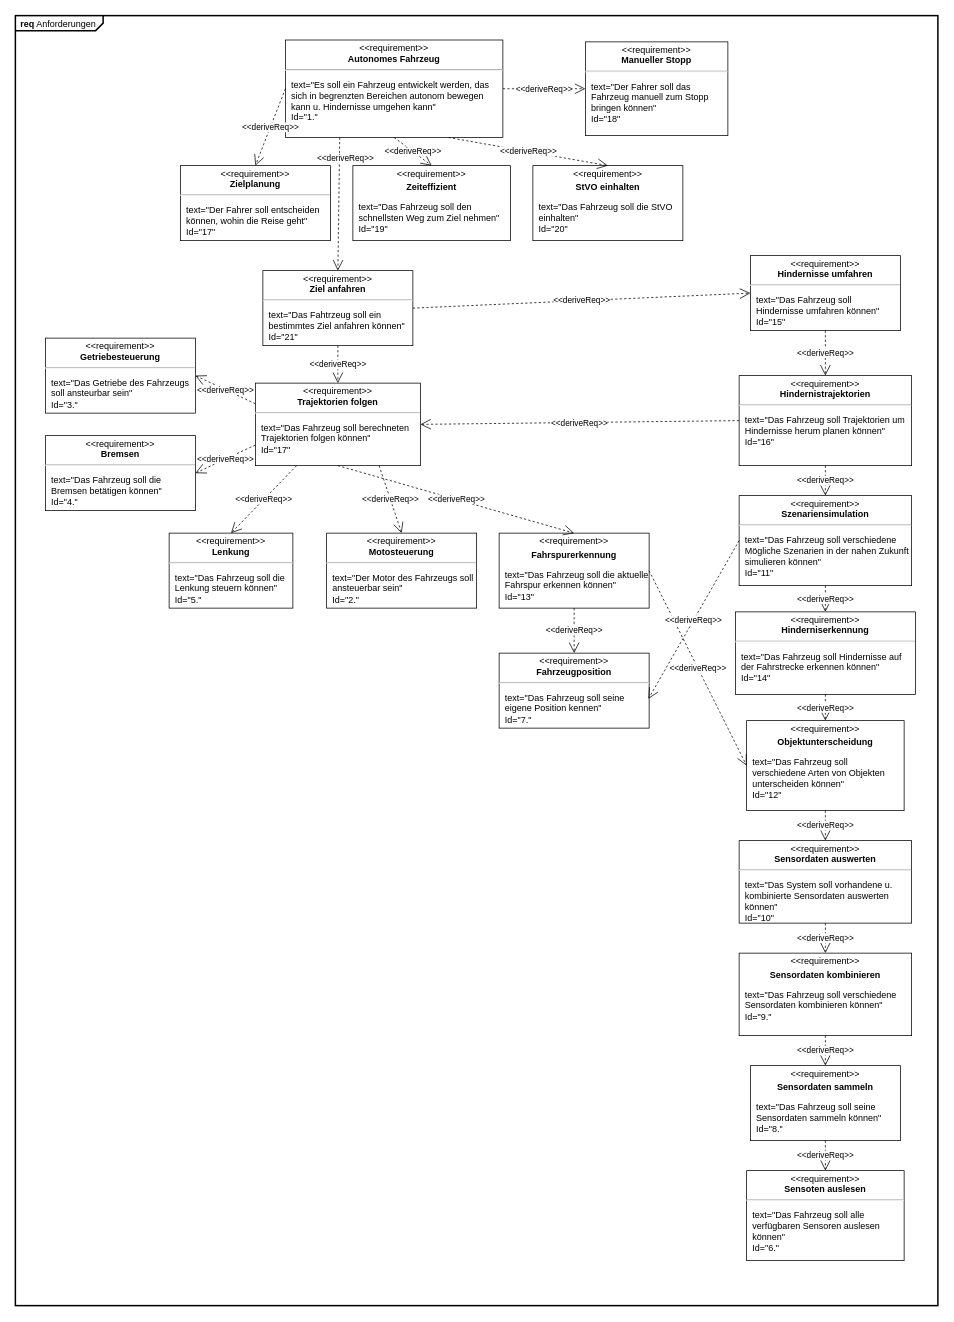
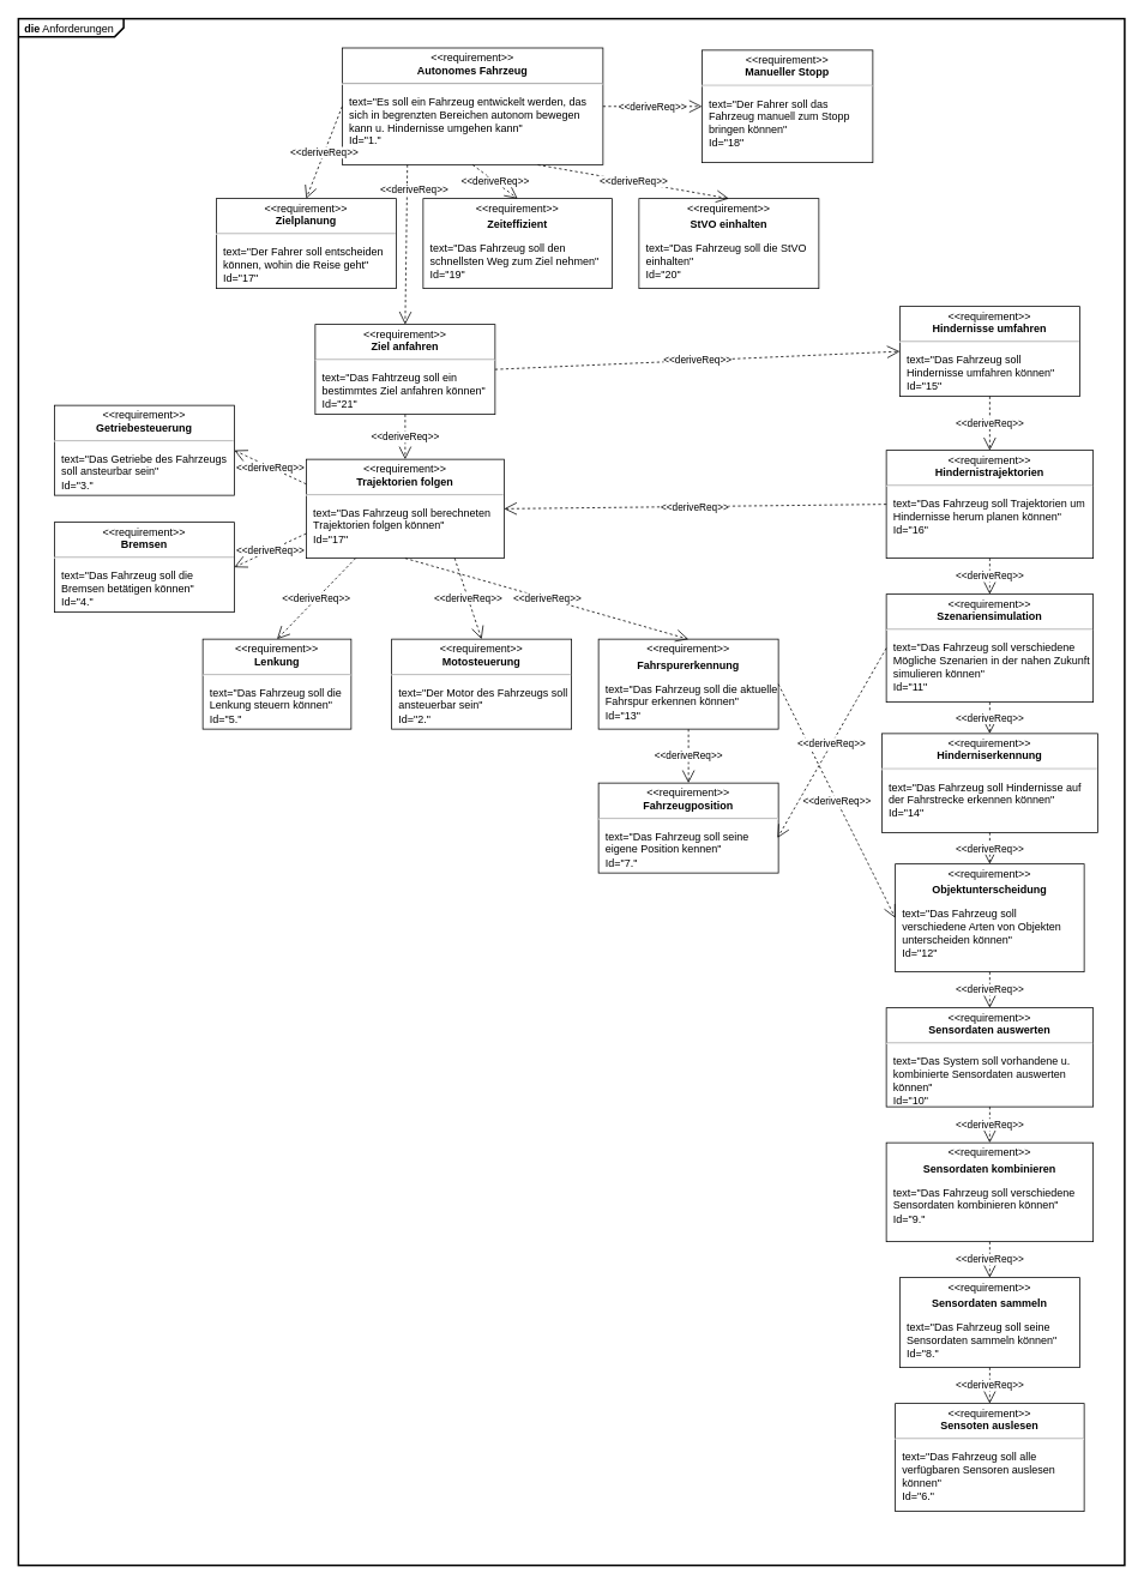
- <mxCell id="2" value="&lt;p style=&quot;margin:0px;margin-top:4px;margin-left:7px;text-align:left;&quot;&gt;&lt;b&gt;req&lt;/b&gt;  Anforderungen&lt;/p&gt;" style="html=1;shape=mxgraph.sysml.package;overflow=fill;labelX=117.67;strokeWidth=2;align=center;" vertex="1" parent="1"><mxGeometry x="20" y="20" width="1230" height="1720" as="geometry" /></mxCell>
+ <mxCell id="2" value="&lt;p style=&quot;margin:0px;margin-top:4px;margin-left:7px;text-align:left;&quot;&gt;&lt;b&gt;die&lt;/b&gt;  Anforderungen&lt;/p&gt;" style="html=1;shape=mxgraph.sysml.package;overflow=fill;labelX=117.67;strokeWidth=2;align=center;" vertex="1" parent="1"><mxGeometry x="20" y="20" width="1230" height="1720" as="geometry" /></mxCell>
